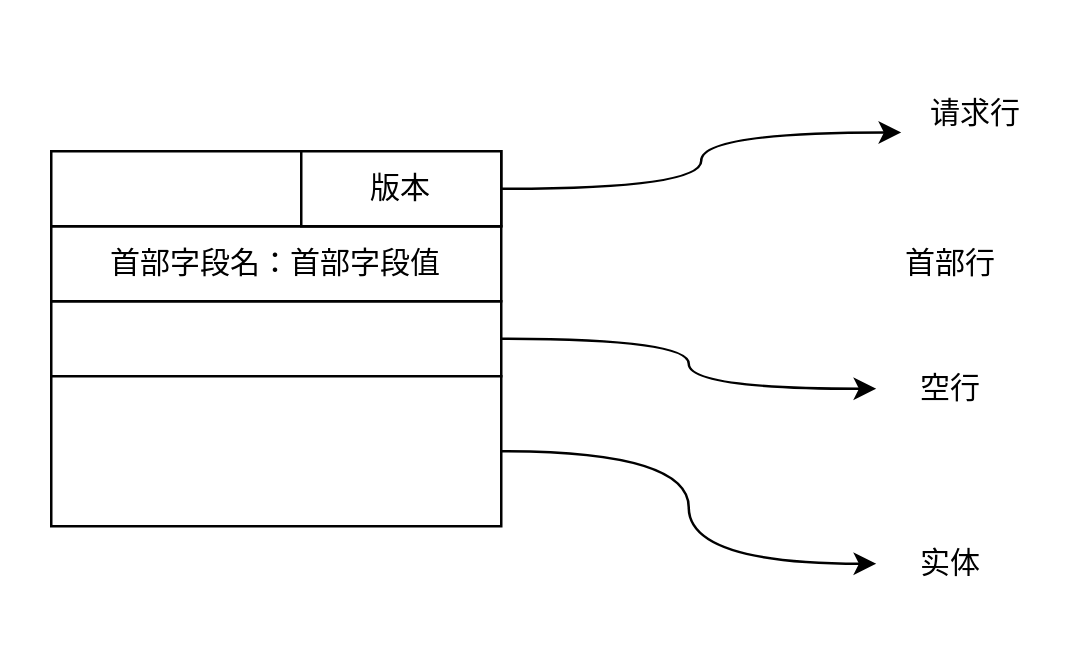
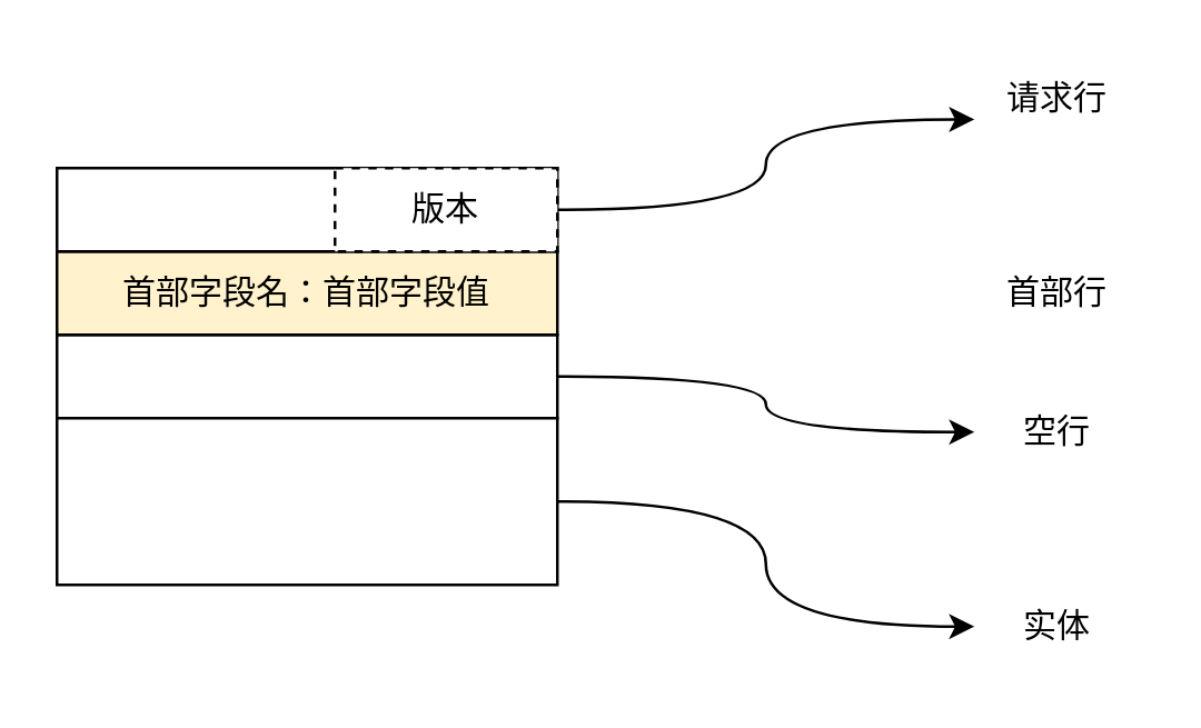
- <mxCell id="9" value="请求行" style="text;html=1;strokeColor=none;fillColor=none;align=center;verticalAlign=middle;whiteSpace=wrap;rounded=0;" vertex="1" parent="1"><mxGeometry x="360" y="30" width="60" height="30" as="geometry" /></mxCell>
+ <mxCell id="9" value="请求行" style="text;html=1;strokeColor=none;fillColor=none;align=center;verticalAlign=middle;whiteSpace=wrap;rounded=0;" vertex="1" parent="1"><mxGeometry x="350" y="20" width="60" height="30" as="geometry" /></mxCell>
- <mxCell id="10" value="版本" style="rounded=0;whiteSpace=wrap;html=1;" vertex="1" parent="1"><mxGeometry x="120" y="60" width="80" height="30" as="geometry" /></mxCell>
+ <mxCell id="10" value="版本" style="rounded=0;whiteSpace=wrap;html=1;dashed=1;" vertex="1" parent="1"><mxGeometry x="120" y="60" width="80" height="30" as="geometry" /></mxCell>
- <mxCell id="6" value="首部字段名：首部字段值" style="rounded=0;whiteSpace=wrap;html=1;" vertex="1" parent="1"><mxGeometry x="20" y="90" width="180" height="30" as="geometry" /></mxCell>
+ <mxCell id="6" value="首部字段名：首部字段值" style="rounded=0;whiteSpace=wrap;html=1;fillColor=#fff2cc;" vertex="1" parent="1"><mxGeometry x="20" y="90" width="180" height="30" as="geometry" /></mxCell>
